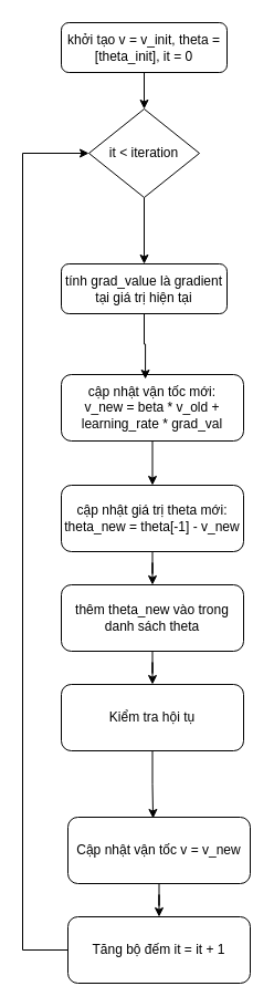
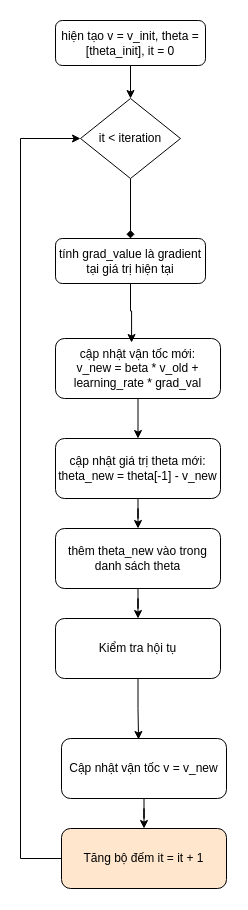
- <mxCell id="3" value="khởi tạo v = v_init, theta = [theta_init], it = 0" style="rounded=1;whiteSpace=wrap;html=1;" vertex="1" parent="1"><mxGeometry x="55" y="20" width="150" height="45" as="geometry" /></mxCell>
+ <mxCell id="3" value="hiện tạo v = v_init, theta = [theta_init], it = 0" style="rounded=1;whiteSpace=wrap;html=1;" vertex="1" parent="1"><mxGeometry x="55" y="20" width="150" height="45" as="geometry" /></mxCell>
- <mxCell id="4" style="edgeStyle=orthogonalEdgeStyle;rounded=0;orthogonalLoop=1;jettySize=auto;html=1;entryX=0.5;entryY=0;entryDx=0;entryDy=0;" edge="1" parent="1" source="5" target="6"><mxGeometry relative="1" as="geometry" /></mxCell>
+ <mxCell id="4" style="edgeStyle=orthogonalEdgeStyle;rounded=0;orthogonalLoop=1;jettySize=auto;html=1;entryX=0.5;entryY=0;entryDx=0;entryDy=0;endArrow=diamond;" edge="1" parent="1" source="5" target="6"><mxGeometry relative="1" as="geometry" /></mxCell>
- <mxCell id="17" value="Tăng bộ đếm it = it + 1" style="rounded=1;whiteSpace=wrap;html=1;" vertex="1" parent="1"><mxGeometry x="61" y="828" width="165" height="60" as="geometry" /></mxCell>
+ <mxCell id="17" value="Tăng bộ đếm it = it + 1" style="rounded=1;whiteSpace=wrap;html=1;fillColor=#ffe6cc;" vertex="1" parent="1"><mxGeometry x="61" y="828" width="165" height="60" as="geometry" /></mxCell>
